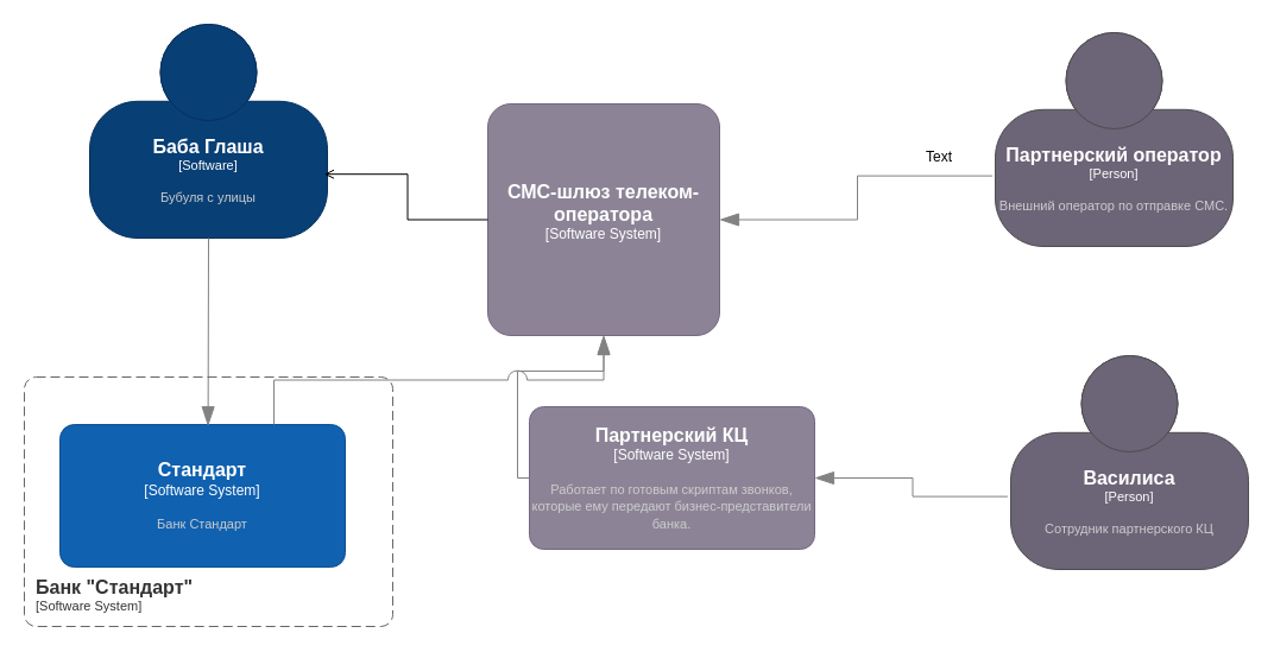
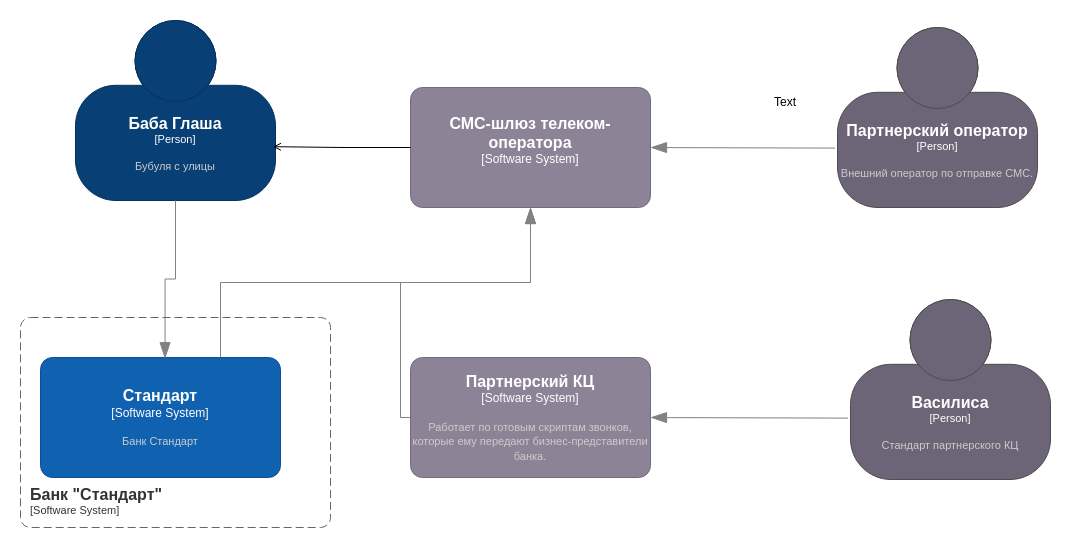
- <mxCell id="15" value="Text" style="text;strokeColor=none;align=center;fillColor=none;html=1;verticalAlign=middle;whiteSpace=wrap;rounded=0;" vertex="1" parent="1"><mxGeometry x="760" y="117" width="60" height="30" as="geometry" /></mxCell>
+ <mxCell id="15" value="Text" style="text;strokeColor=none;align=center;fillColor=none;html=1;verticalAlign=middle;whiteSpace=wrap;rounded=0;" vertex="1" parent="1"><mxGeometry x="755" y="87" width="60" height="30" as="geometry" /></mxCell>
- <mxCell id="2" value="&lt;font style=&quot;font-size: 16px&quot;&gt;&lt;b&gt;Баба Глаша&lt;/b&gt;&lt;/font&gt;&lt;div&gt;[Software]&lt;/div&gt;&lt;br&gt;&lt;div&gt;&lt;font style=&quot;font-size: 11px&quot;&gt;&lt;font color=&quot;#cccccc&quot;&gt;Бубуля с улицы&lt;/font&gt;&lt;/div&gt;" style="html=1;fontSize=11;dashed=0;whiteSpace=wrap;fillColor=#083F75;strokeColor=#06315C;fontColor=#ffffff;shape=mxgraph.c4.person2;align=center;metaEdit=1;points=[[0.5,0,0],[1,0.5,0],[1,0.75,0],[0.75,1,0],[0.5,1,0],[0.25,1,0],[0,0.75,0],[0,0.5,0]];resizable=0;" parent="1" vertex="1"><mxGeometry x="75" y="20" width="200" height="180" as="geometry" /></mxCell>
+ <mxCell id="2" value="&lt;font style=&quot;font-size: 16px&quot;&gt;&lt;b&gt;Баба Глаша&lt;/b&gt;&lt;/font&gt;&lt;div&gt;[Person]&lt;/div&gt;&lt;br&gt;&lt;div&gt;&lt;font style=&quot;font-size: 11px&quot;&gt;&lt;font color=&quot;#cccccc&quot;&gt;Бубуля с улицы&lt;/font&gt;&lt;/div&gt;" style="html=1;fontSize=11;dashed=0;whiteSpace=wrap;fillColor=#083F75;strokeColor=#06315C;fontColor=#ffffff;shape=mxgraph.c4.person2;align=center;metaEdit=1;points=[[0.5,0,0],[1,0.5,0],[1,0.75,0],[0.75,1,0],[0.5,1,0],[0.25,1,0],[0,0.75,0],[0,0.5,0]];resizable=0;" parent="1" vertex="1"><mxGeometry x="75" y="20" width="200" height="180" as="geometry" /></mxCell>
- <mxCell id="10" value="&lt;font style=&quot;font-size: 16px&quot;&gt;&lt;b&gt;СМС-шлюз телеком-оператора&lt;/b&gt;&lt;/font&gt;&lt;div&gt;[Software System]&lt;/div&gt;&lt;br&gt;&lt;div&gt;&lt;font style=&quot;font-size: 11px&quot;&gt;&lt;font color=&quot;#cccccc&quot;&gt;&lt;/font&gt;&lt;/div&gt;" style="rounded=1;whiteSpace=wrap;html=1;labelBackgroundColor=none;fillColor=#8C8496;fontColor=#ffffff;align=center;arcSize=10;strokeColor=#736782;metaEdit=1;resizable=0;points=[[0.25,0,0],[0.5,0,0],[0.75,0,0],[1,0.25,0],[1,0.5,0],[1,0.75,0],[0.75,1,0],[0.5,1,0],[0.25,1,0],[0,0.75,0],[0,0.5,0],[0,0.25,0]];" parent="1" vertex="1"><mxGeometry x="410" y="87" width="195" height="195" as="geometry" /></mxCell>
+ <mxCell id="10" value="&lt;font style=&quot;font-size: 16px&quot;&gt;&lt;b&gt;СМС-шлюз телеком-оператора&lt;/b&gt;&lt;/font&gt;&lt;div&gt;[Software System]&lt;/div&gt;&lt;br&gt;&lt;div&gt;&lt;font style=&quot;font-size: 11px&quot;&gt;&lt;font color=&quot;#cccccc&quot;&gt;&lt;/font&gt;&lt;/div&gt;" style="rounded=1;whiteSpace=wrap;html=1;labelBackgroundColor=none;fillColor=#8C8496;fontColor=#ffffff;align=center;arcSize=10;strokeColor=#736782;metaEdit=1;resizable=0;points=[[0.25,0,0],[0.5,0,0],[0.75,0,0],[1,0.25,0],[1,0.5,0],[1,0.75,0],[0.75,1,0],[0.5,1,0],[0.25,1,0],[0,0.75,0],[0,0.5,0],[0,0.25,0]];" parent="1" vertex="1"><mxGeometry x="410" y="87" width="240" height="120" as="geometry" /></mxCell>
- <mxCell id="5" value="&lt;font style=&quot;font-size: 16px&quot;&gt;&lt;b&gt;Партнерский КЦ&lt;/b&gt;&lt;/font&gt;&lt;div&gt;[Software System]&lt;/div&gt;&lt;br&gt;&lt;div&gt;&lt;font style=&quot;font-size: 11px&quot;&gt;&lt;font color=&quot;#cccccc&quot;&gt;Работает по готовым скриптам звонков, которые ему передают бизнес-представители банка.&lt;/font&gt;&lt;/div&gt;" style="rounded=1;whiteSpace=wrap;html=1;labelBackgroundColor=none;fillColor=#8C8496;fontColor=#ffffff;align=center;arcSize=10;strokeColor=#736782;metaEdit=1;resizable=0;points=[[0.25,0,0],[0.5,0,0],[0.75,0,0],[1,0.25,0],[1,0.5,0],[1,0.75,0],[0.75,1,0],[0.5,1,0],[0.25,1,0],[0,0.75,0],[0,0.5,0],[0,0.25,0]];" parent="1" vertex="1"><mxGeometry x="445" y="342" width="240" height="120" as="geometry" /></mxCell>
+ <mxCell id="5" value="&lt;font style=&quot;font-size: 16px&quot;&gt;&lt;b&gt;Партнерский КЦ&lt;/b&gt;&lt;/font&gt;&lt;div&gt;[Software System]&lt;/div&gt;&lt;br&gt;&lt;div&gt;&lt;font style=&quot;font-size: 11px&quot;&gt;&lt;font color=&quot;#cccccc&quot;&gt;Работает по готовым скриптам звонков, которые ему передают бизнес-представители банка.&lt;/font&gt;&lt;/div&gt;" style="rounded=1;whiteSpace=wrap;html=1;labelBackgroundColor=none;fillColor=#8C8496;fontColor=#ffffff;align=center;arcSize=10;strokeColor=#736782;metaEdit=1;resizable=0;points=[[0.25,0,0],[0.5,0,0],[0.75,0,0],[1,0.25,0],[1,0.5,0],[1,0.75,0],[0.75,1,0],[0.5,1,0],[0.25,1,0],[0,0.75,0],[0,0.5,0],[0,0.25,0]];" parent="1" vertex="1"><mxGeometry x="410" y="357" width="240" height="120" as="geometry" /></mxCell>
- <mxCell id="4" value="&lt;font style=&quot;font-size: 16px&quot;&gt;&lt;b&gt;Стандарт&lt;/b&gt;&lt;/font&gt;&lt;div&gt;[Software System]&lt;/div&gt;&lt;br&gt;&lt;div&gt;&lt;font style=&quot;font-size: 11px&quot;&gt;&lt;font color=&quot;#cccccc&quot;&gt;Банк Стандарт&lt;/font&gt;&lt;/div&gt;" style="rounded=1;whiteSpace=wrap;html=1;labelBackgroundColor=none;fillColor=#1061B0;fontColor=#ffffff;align=center;arcSize=10;strokeColor=#0D5091;metaEdit=1;resizable=0;points=[[0.25,0,0],[0.5,0,0],[0.75,0,0],[1,0.25,0],[1,0.5,0],[1,0.75,0],[0.75,1,0],[0.5,1,0],[0.25,1,0],[0,0.75,0],[0,0.5,0],[0,0.25,0]];" parent="1" vertex="1"><mxGeometry x="50" y="357" width="240" height="120" as="geometry" /></mxCell>
+ <mxCell id="4" value="&lt;font style=&quot;font-size: 16px&quot;&gt;&lt;b&gt;Стандарт&lt;/b&gt;&lt;/font&gt;&lt;div&gt;[Software System]&lt;/div&gt;&lt;br&gt;&lt;div&gt;&lt;font style=&quot;font-size: 11px&quot;&gt;&lt;font color=&quot;#cccccc&quot;&gt;Банк Стандарт&lt;/font&gt;&lt;/div&gt;" style="rounded=1;whiteSpace=wrap;html=1;labelBackgroundColor=none;fillColor=#1061B0;fontColor=#ffffff;align=center;arcSize=10;strokeColor=#0D5091;metaEdit=1;resizable=0;points=[[0.25,0,0],[0.5,0,0],[0.75,0,0],[1,0.25,0],[1,0.5,0],[1,0.75,0],[0.75,1,0],[0.5,1,0],[0.25,1,0],[0,0.75,0],[0,0.5,0],[0,0.25,0]];" parent="1" vertex="1"><mxGeometry x="40" y="357" width="240" height="120" as="geometry" /></mxCell>
- <mxCell id="3" value="&lt;font style=&quot;font-size: 16px&quot;&gt;&lt;b&gt;Василиса&lt;/b&gt;&lt;/font&gt;&lt;div&gt;[Person]&lt;/div&gt;&lt;br&gt;&lt;div&gt;&lt;font style=&quot;font-size: 11px&quot;&gt;&lt;font color=&quot;#cccccc&quot;&gt;Сотрудник партнерского КЦ&lt;/font&gt;&lt;/div&gt;" style="html=1;fontSize=11;dashed=0;whiteSpace=wrap;fillColor=#6C6477;strokeColor=#4D4D4D;fontColor=#ffffff;shape=mxgraph.c4.person2;align=center;metaEdit=1;points=[[0.5,0,0],[1,0.5,0],[1,0.75,0],[0.75,1,0],[0.5,1,0],[0.25,1,0],[0,0.75,0],[0,0.5,0]];resizable=0;" parent="1" vertex="1"><mxGeometry x="850" y="299" width="200" height="180" as="geometry" /></mxCell>
+ <mxCell id="3" value="&lt;font style=&quot;font-size: 16px&quot;&gt;&lt;b&gt;Василиса&lt;/b&gt;&lt;/font&gt;&lt;div&gt;[Person]&lt;/div&gt;&lt;br&gt;&lt;div&gt;&lt;font style=&quot;font-size: 11px&quot;&gt;&lt;font color=&quot;#cccccc&quot;&gt;Стандарт партнерского КЦ&lt;/font&gt;&lt;/div&gt;" style="html=1;fontSize=11;dashed=0;whiteSpace=wrap;fillColor=#6C6477;strokeColor=#4D4D4D;fontColor=#ffffff;shape=mxgraph.c4.person2;align=center;metaEdit=1;points=[[0.5,0,0],[1,0.5,0],[1,0.75,0],[0.75,1,0],[0.5,1,0],[0.25,1,0],[0,0.75,0],[0,0.5,0]];resizable=0;" parent="1" vertex="1"><mxGeometry x="850" y="299" width="200" height="180" as="geometry" /></mxCell>
